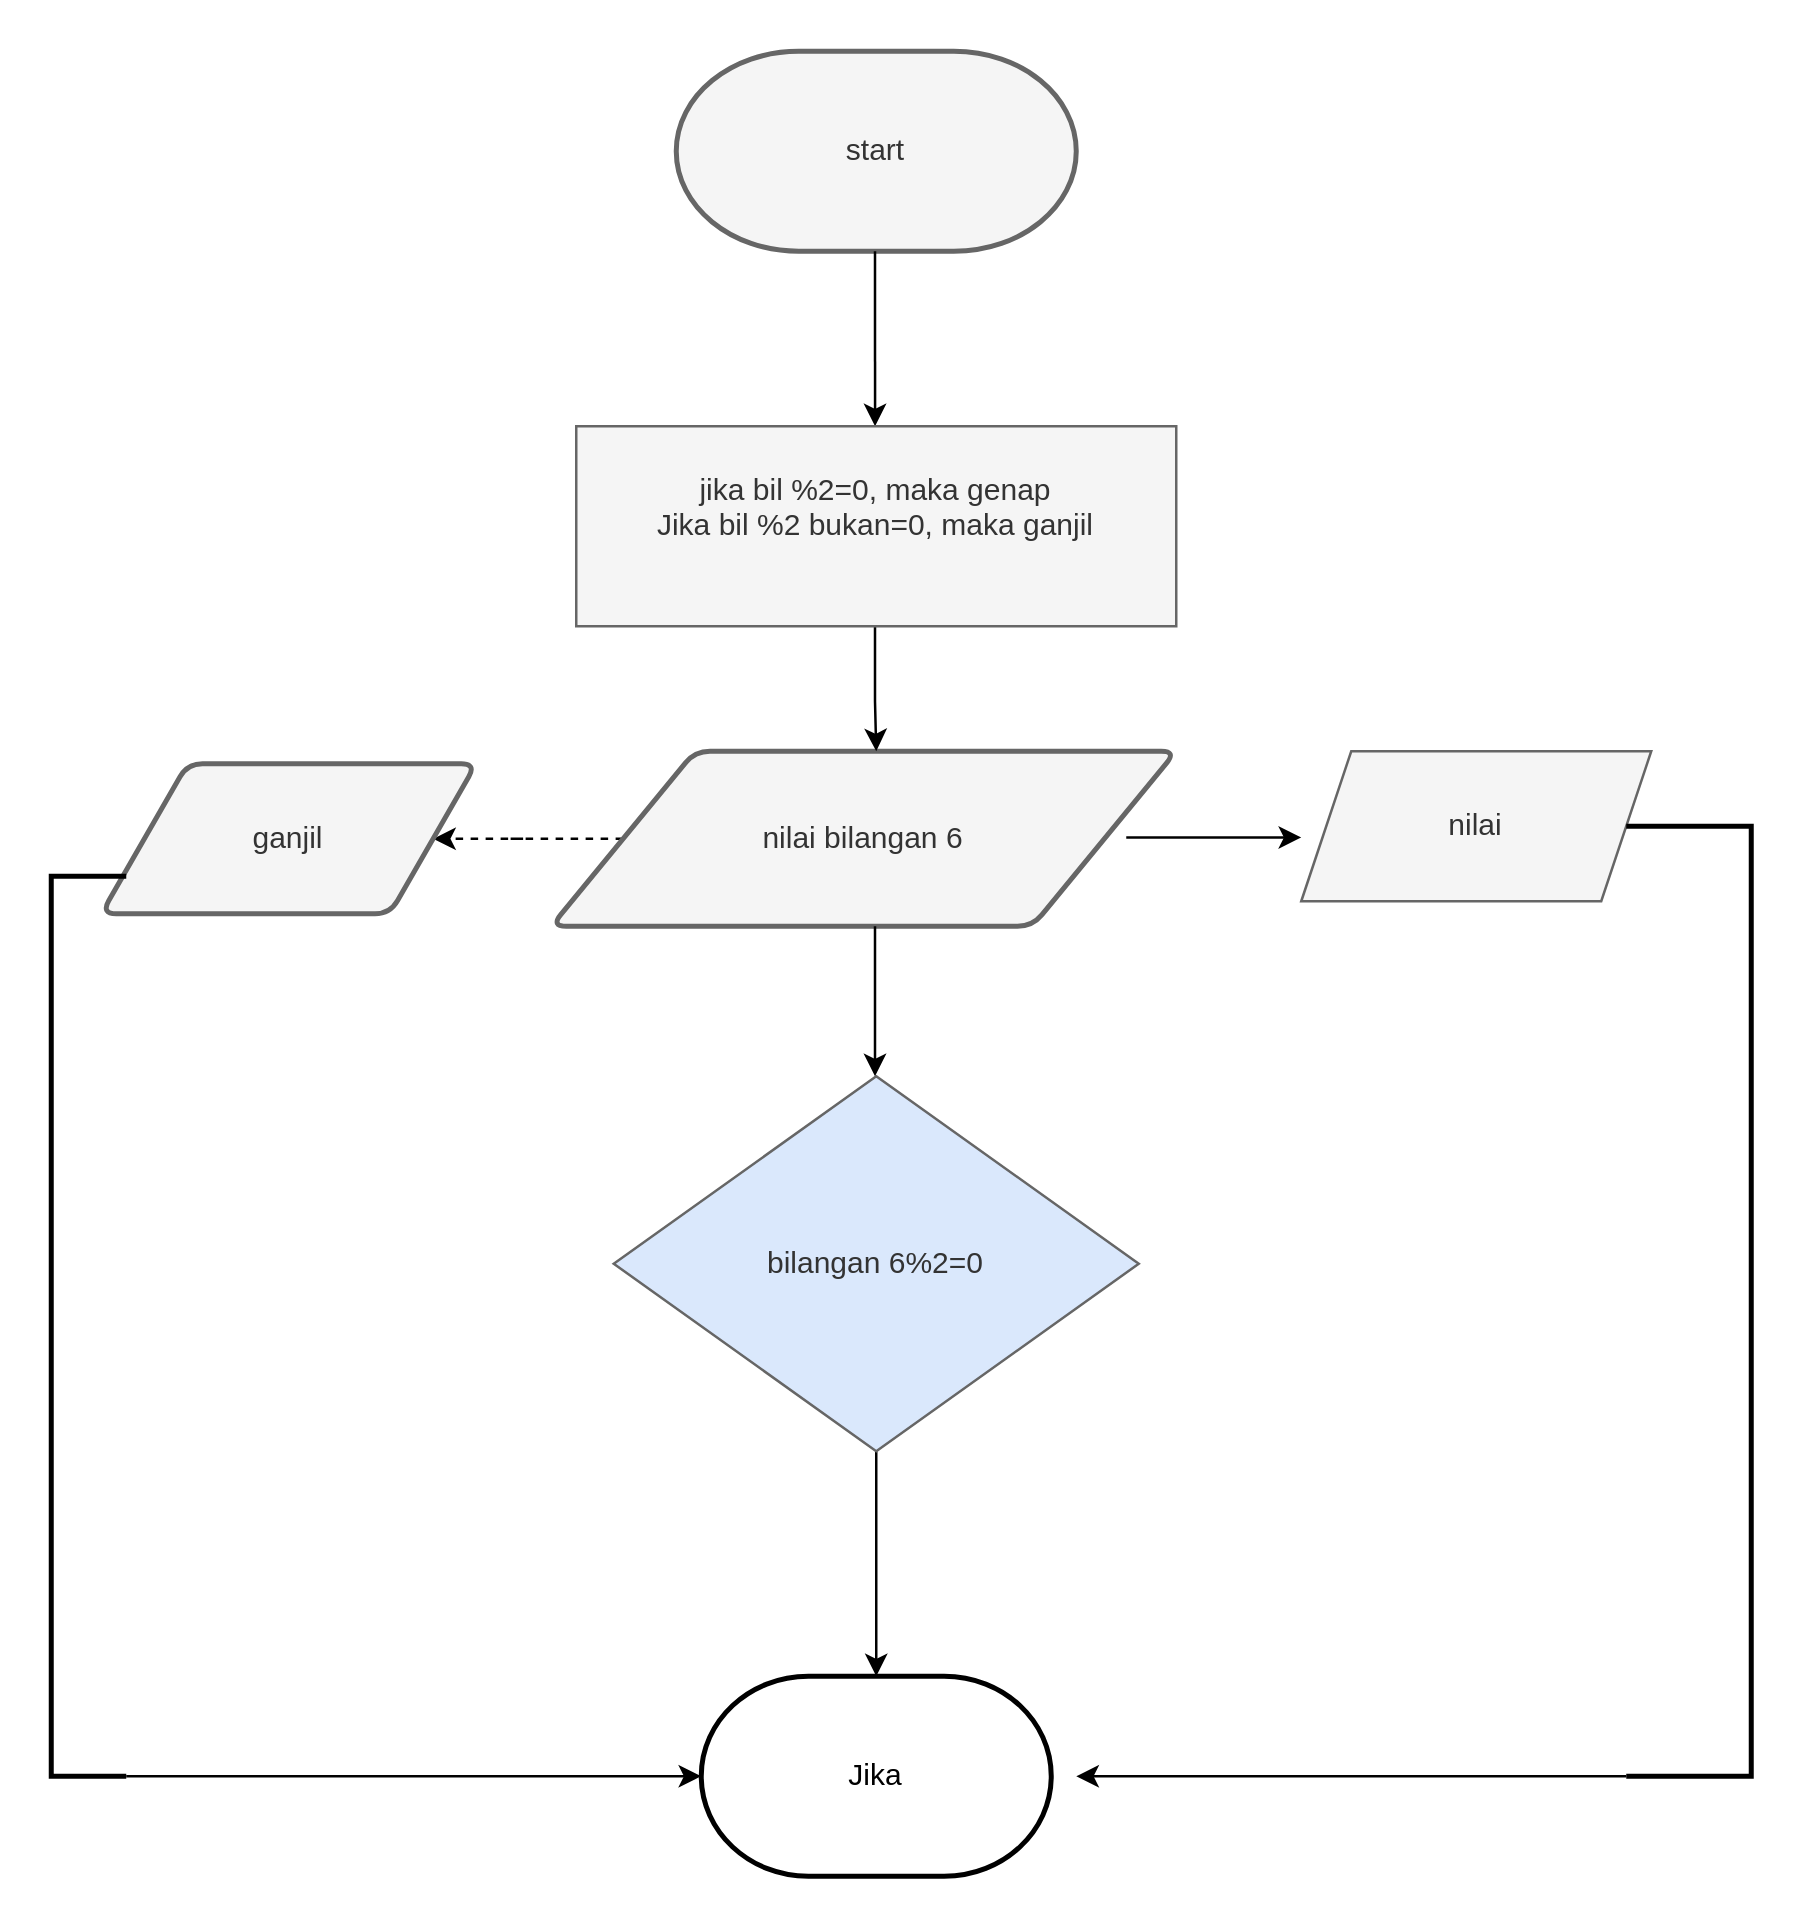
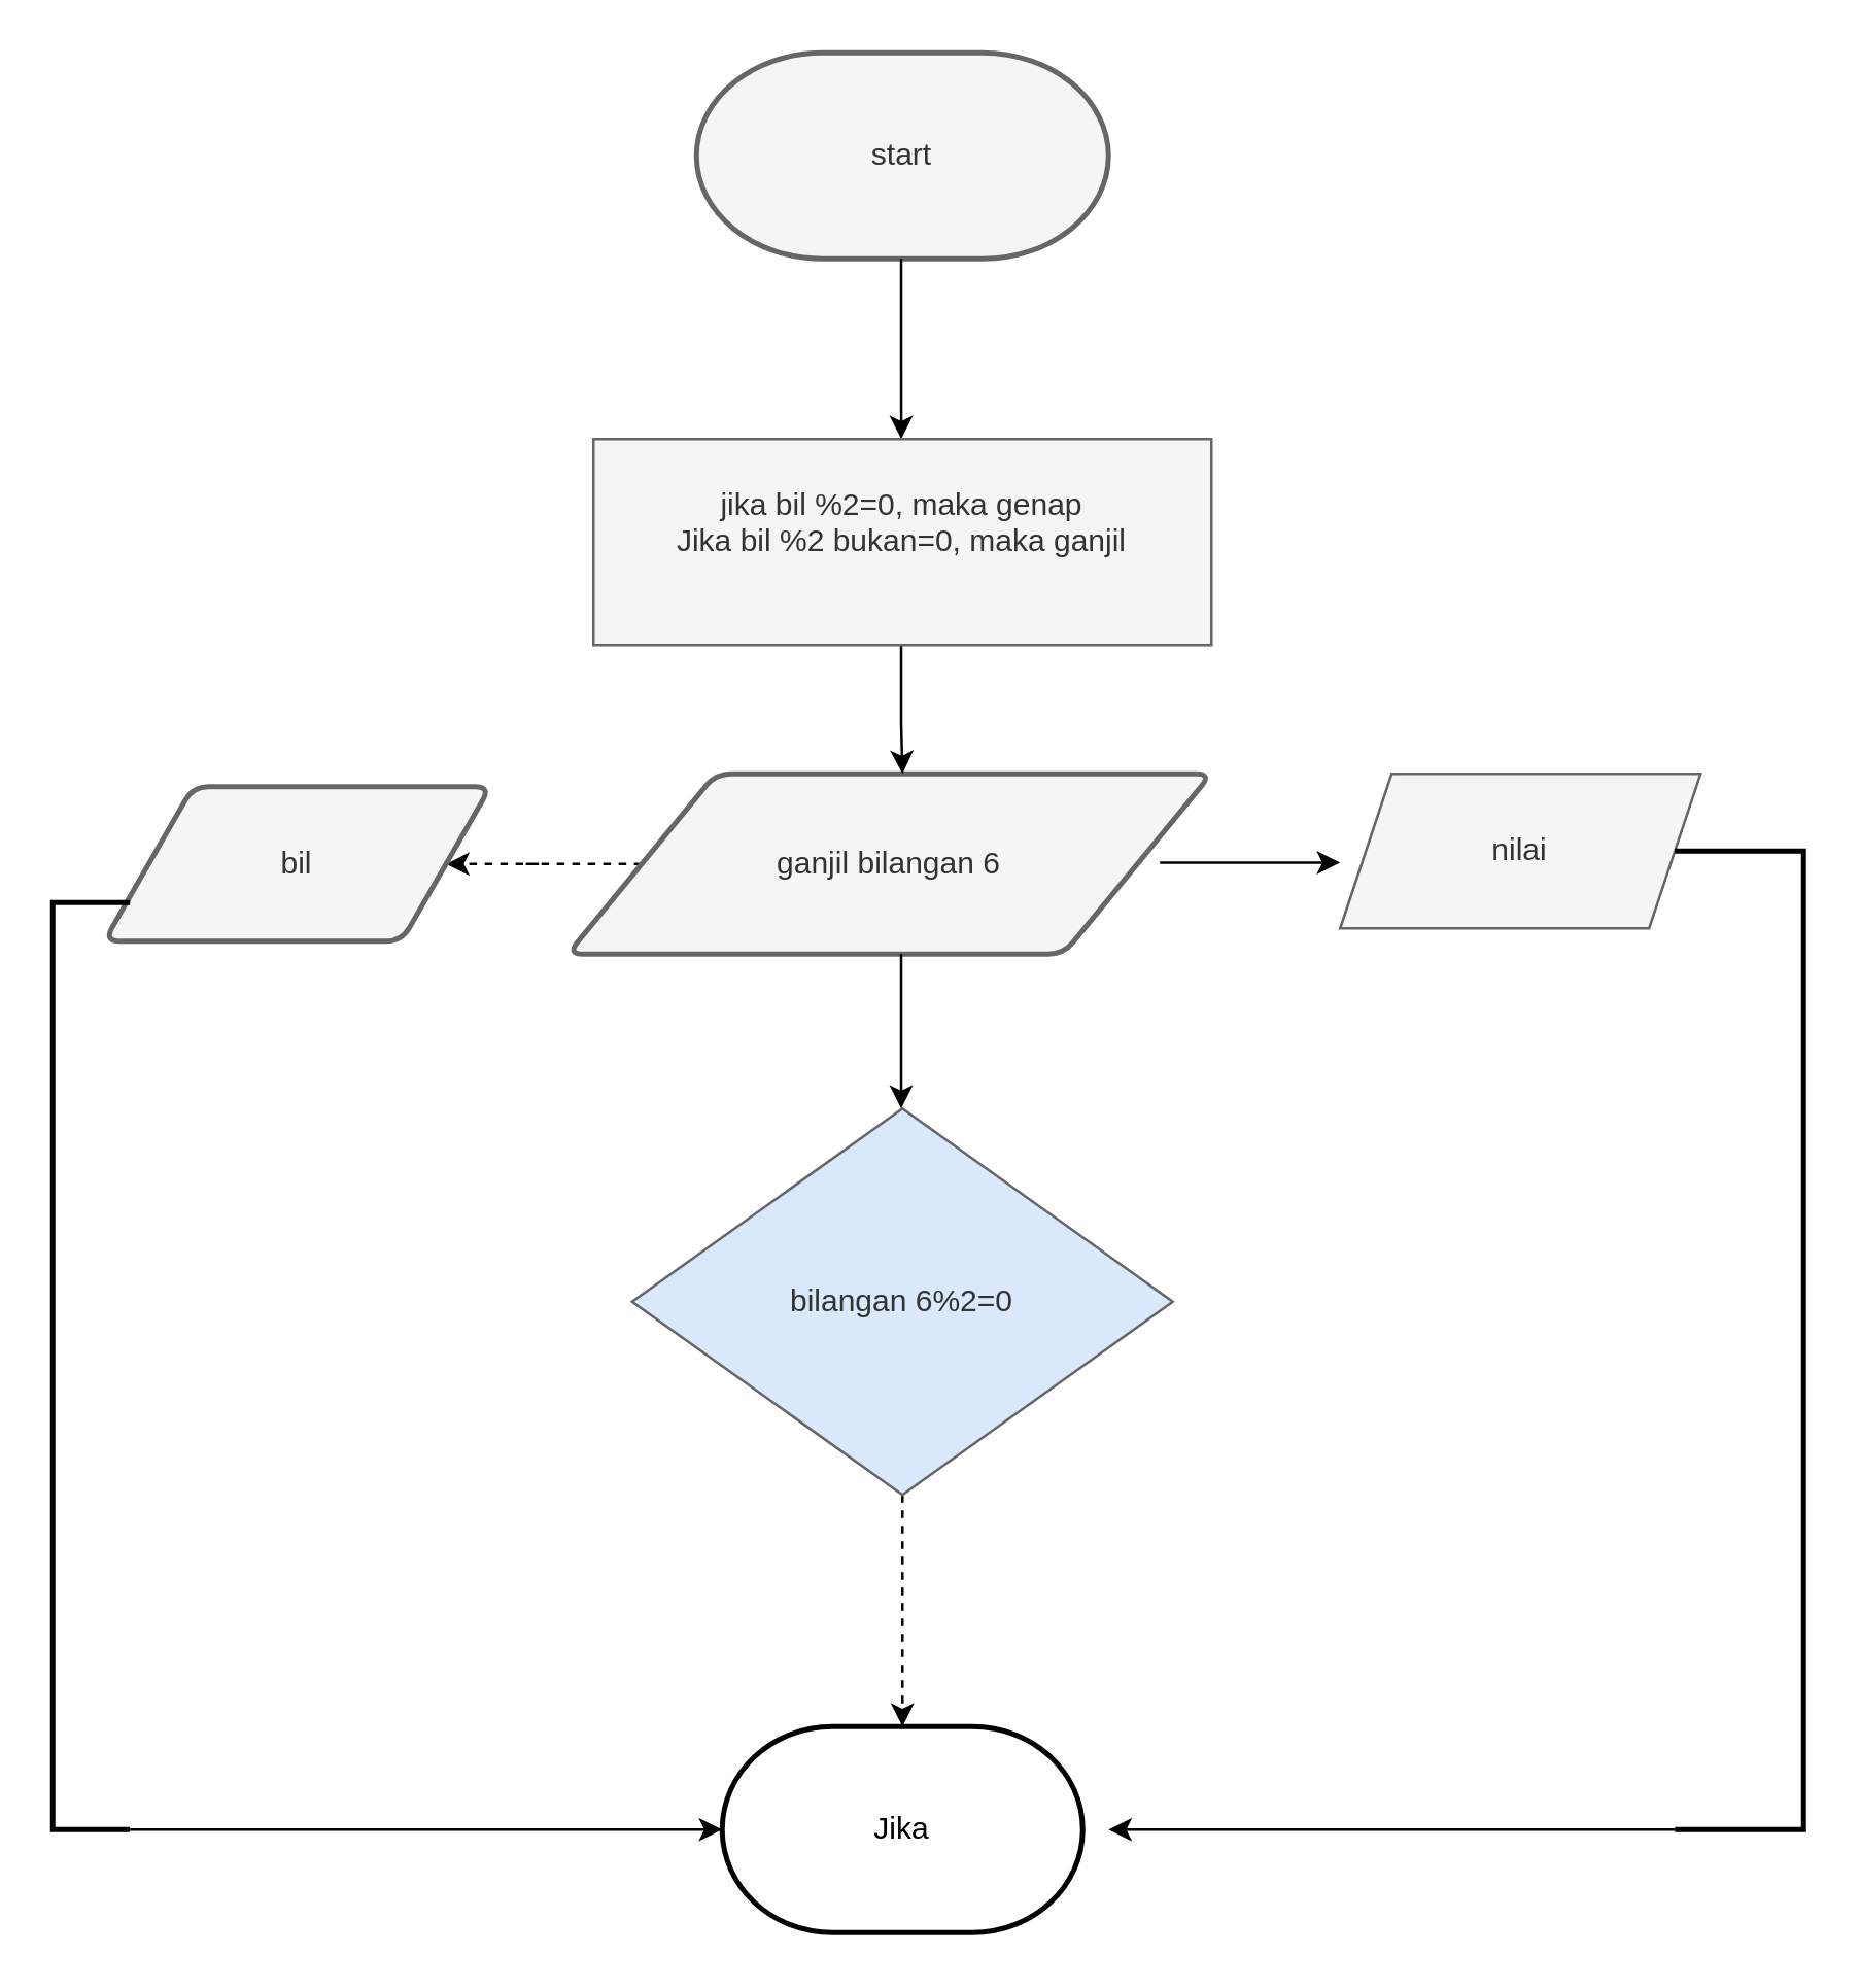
- <mxCell id="13" value="ganjil" style="shape=parallelogram;html=1;strokeWidth=2;perimeter=parallelogramPerimeter;whiteSpace=wrap;rounded=1;arcSize=12;size=0.23;fillColor=#f5f5f5;fontColor=#333333;strokeColor=#666666;" vertex="1" parent="1"><mxGeometry x="40" y="305" width="150" height="60" as="geometry" /></mxCell>
+ <mxCell id="13" value="bil" style="shape=parallelogram;html=1;strokeWidth=2;perimeter=parallelogramPerimeter;whiteSpace=wrap;rounded=1;arcSize=12;size=0.23;fillColor=#f5f5f5;fontColor=#333333;strokeColor=#666666;" vertex="1" parent="1"><mxGeometry x="40" y="305" width="150" height="60" as="geometry" /></mxCell>
- <mxCell id="5" value="nilai bilangan 6" style="shape=parallelogram;html=1;strokeWidth=2;perimeter=parallelogramPerimeter;whiteSpace=wrap;rounded=1;arcSize=12;size=0.23;fillColor=#f5f5f5;fontColor=#333333;strokeColor=#666666;" vertex="1" parent="1"><mxGeometry x="220" y="300" width="250" height="70" as="geometry" /></mxCell>
+ <mxCell id="5" value="ganjil bilangan 6" style="shape=parallelogram;html=1;strokeWidth=2;perimeter=parallelogramPerimeter;whiteSpace=wrap;rounded=1;arcSize=12;size=0.23;fillColor=#f5f5f5;fontColor=#333333;strokeColor=#666666;" vertex="1" parent="1"><mxGeometry x="220" y="300" width="250" height="70" as="geometry" /></mxCell>
- <mxCell id="6" value="" style="edgeStyle=orthogonalEdgeStyle;rounded=0;orthogonalLoop=1;jettySize=auto;html=1;" edge="1" parent="1" source="7" target="14"><mxGeometry relative="1" as="geometry" /></mxCell>
+ <mxCell id="6" value="" style="edgeStyle=orthogonalEdgeStyle;rounded=0;orthogonalLoop=1;jettySize=auto;html=1;dashed=1;" edge="1" parent="1" source="7" target="14"><mxGeometry relative="1" as="geometry" /></mxCell>
